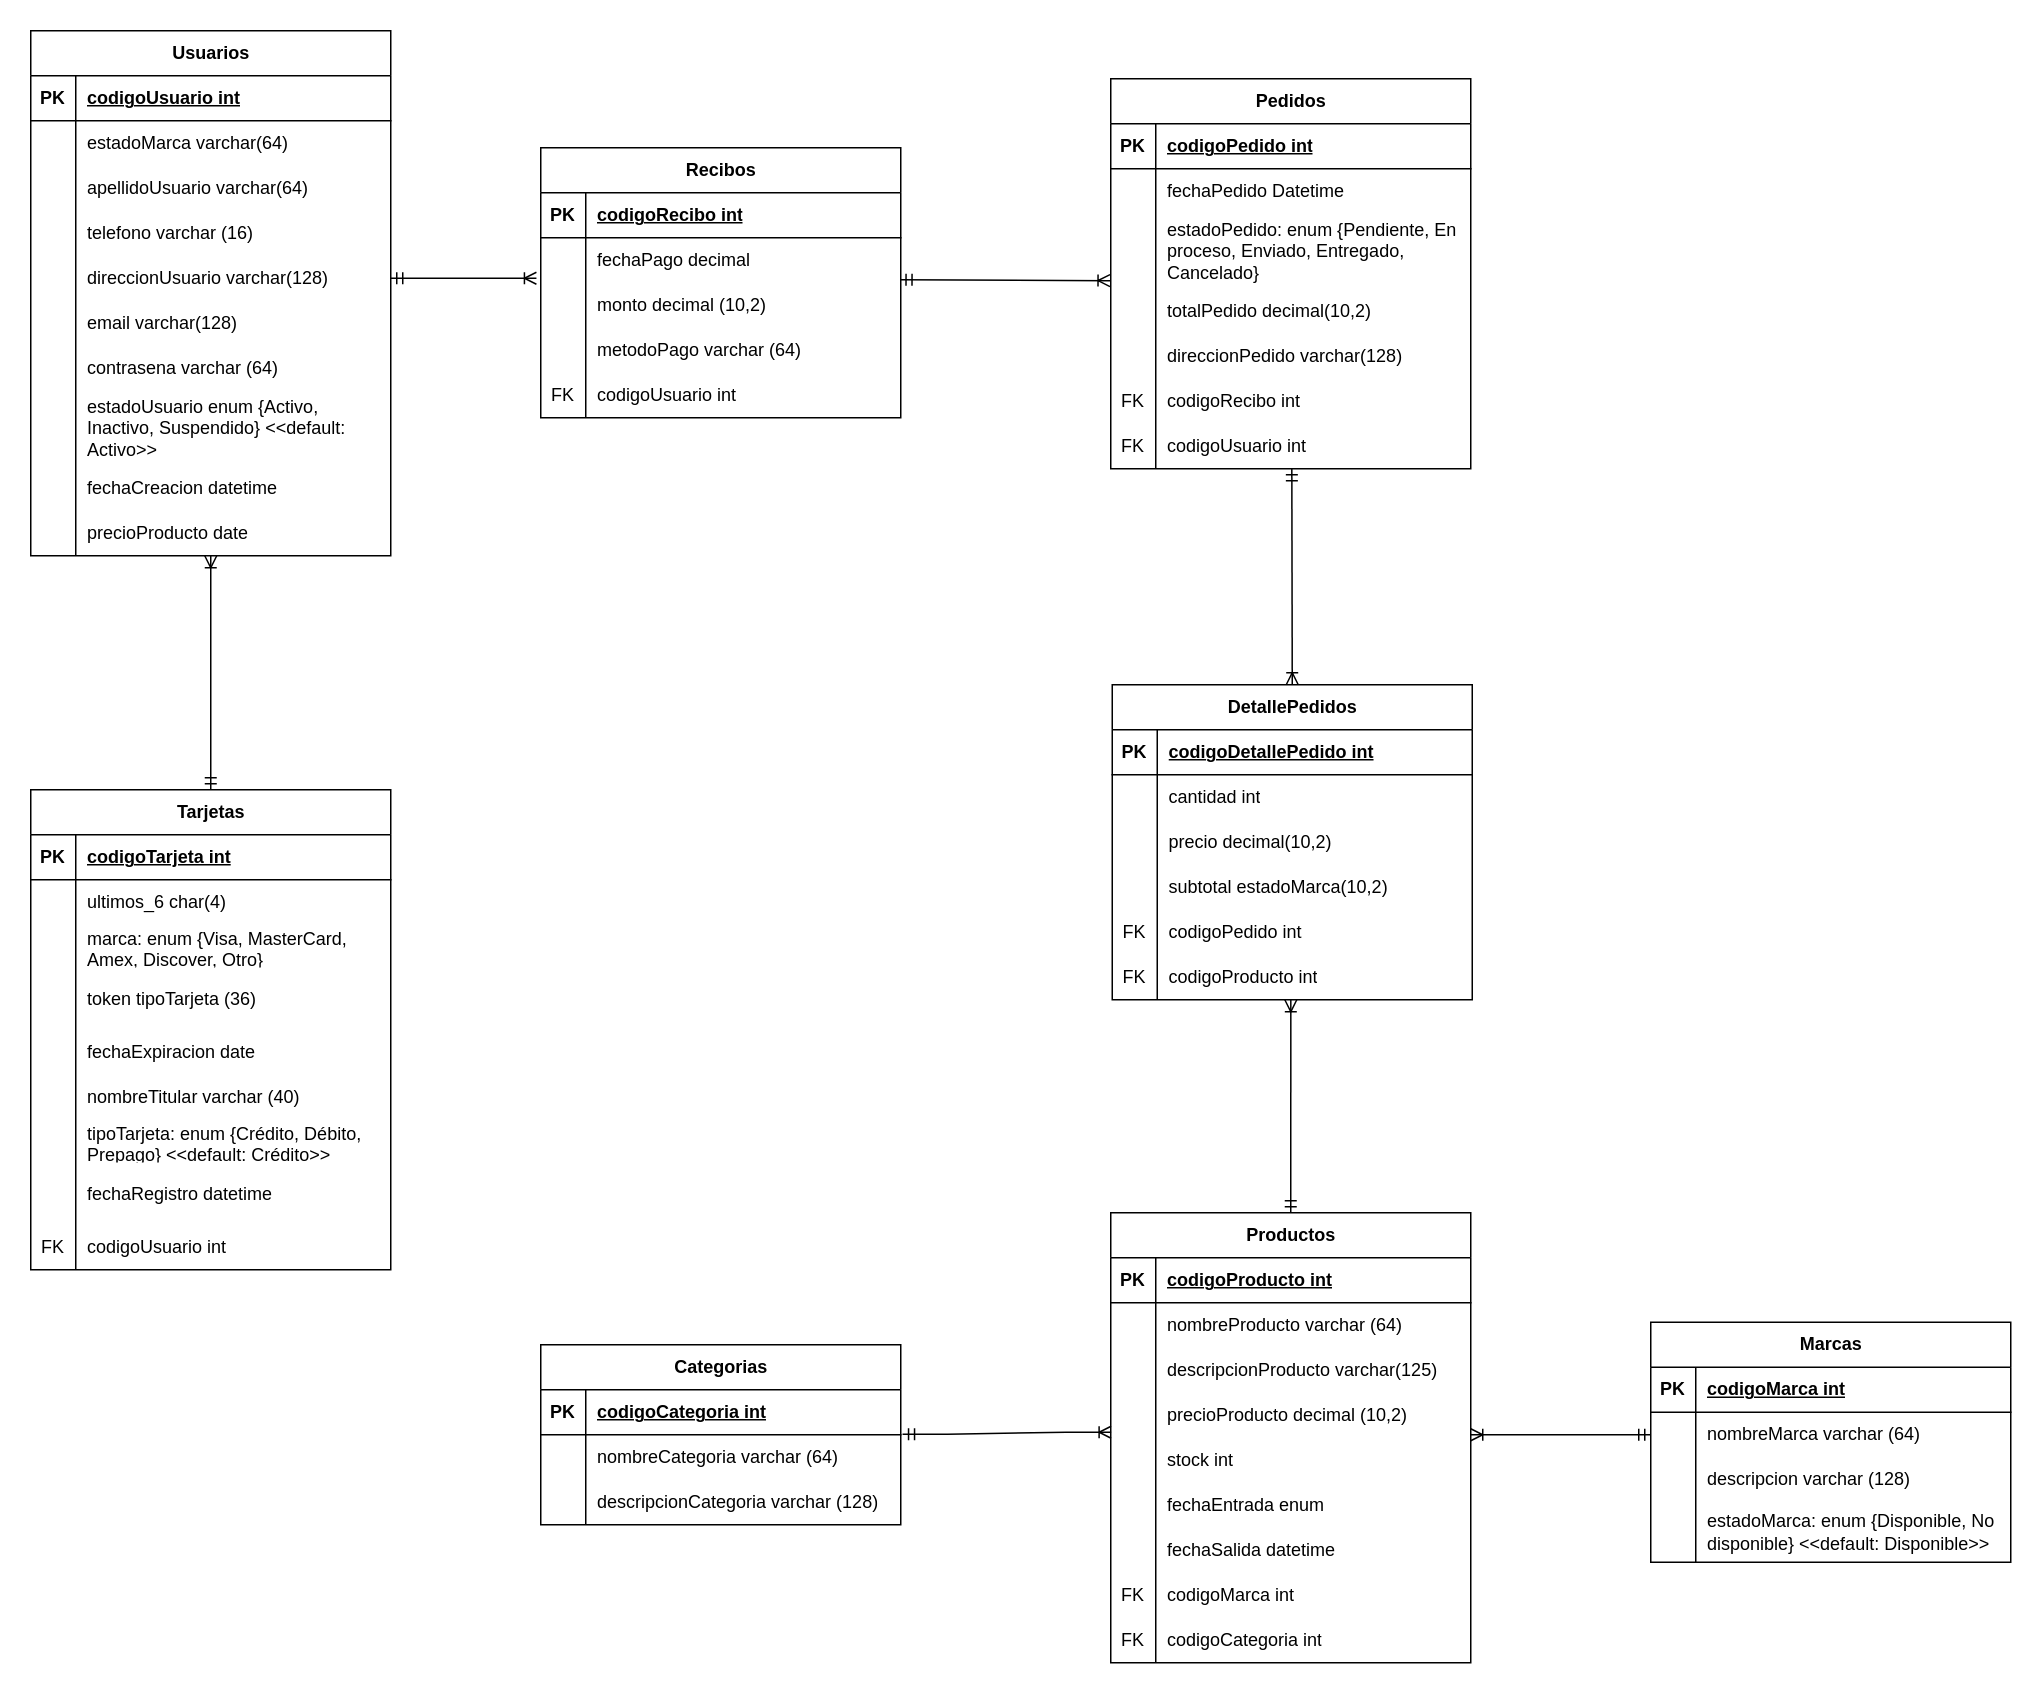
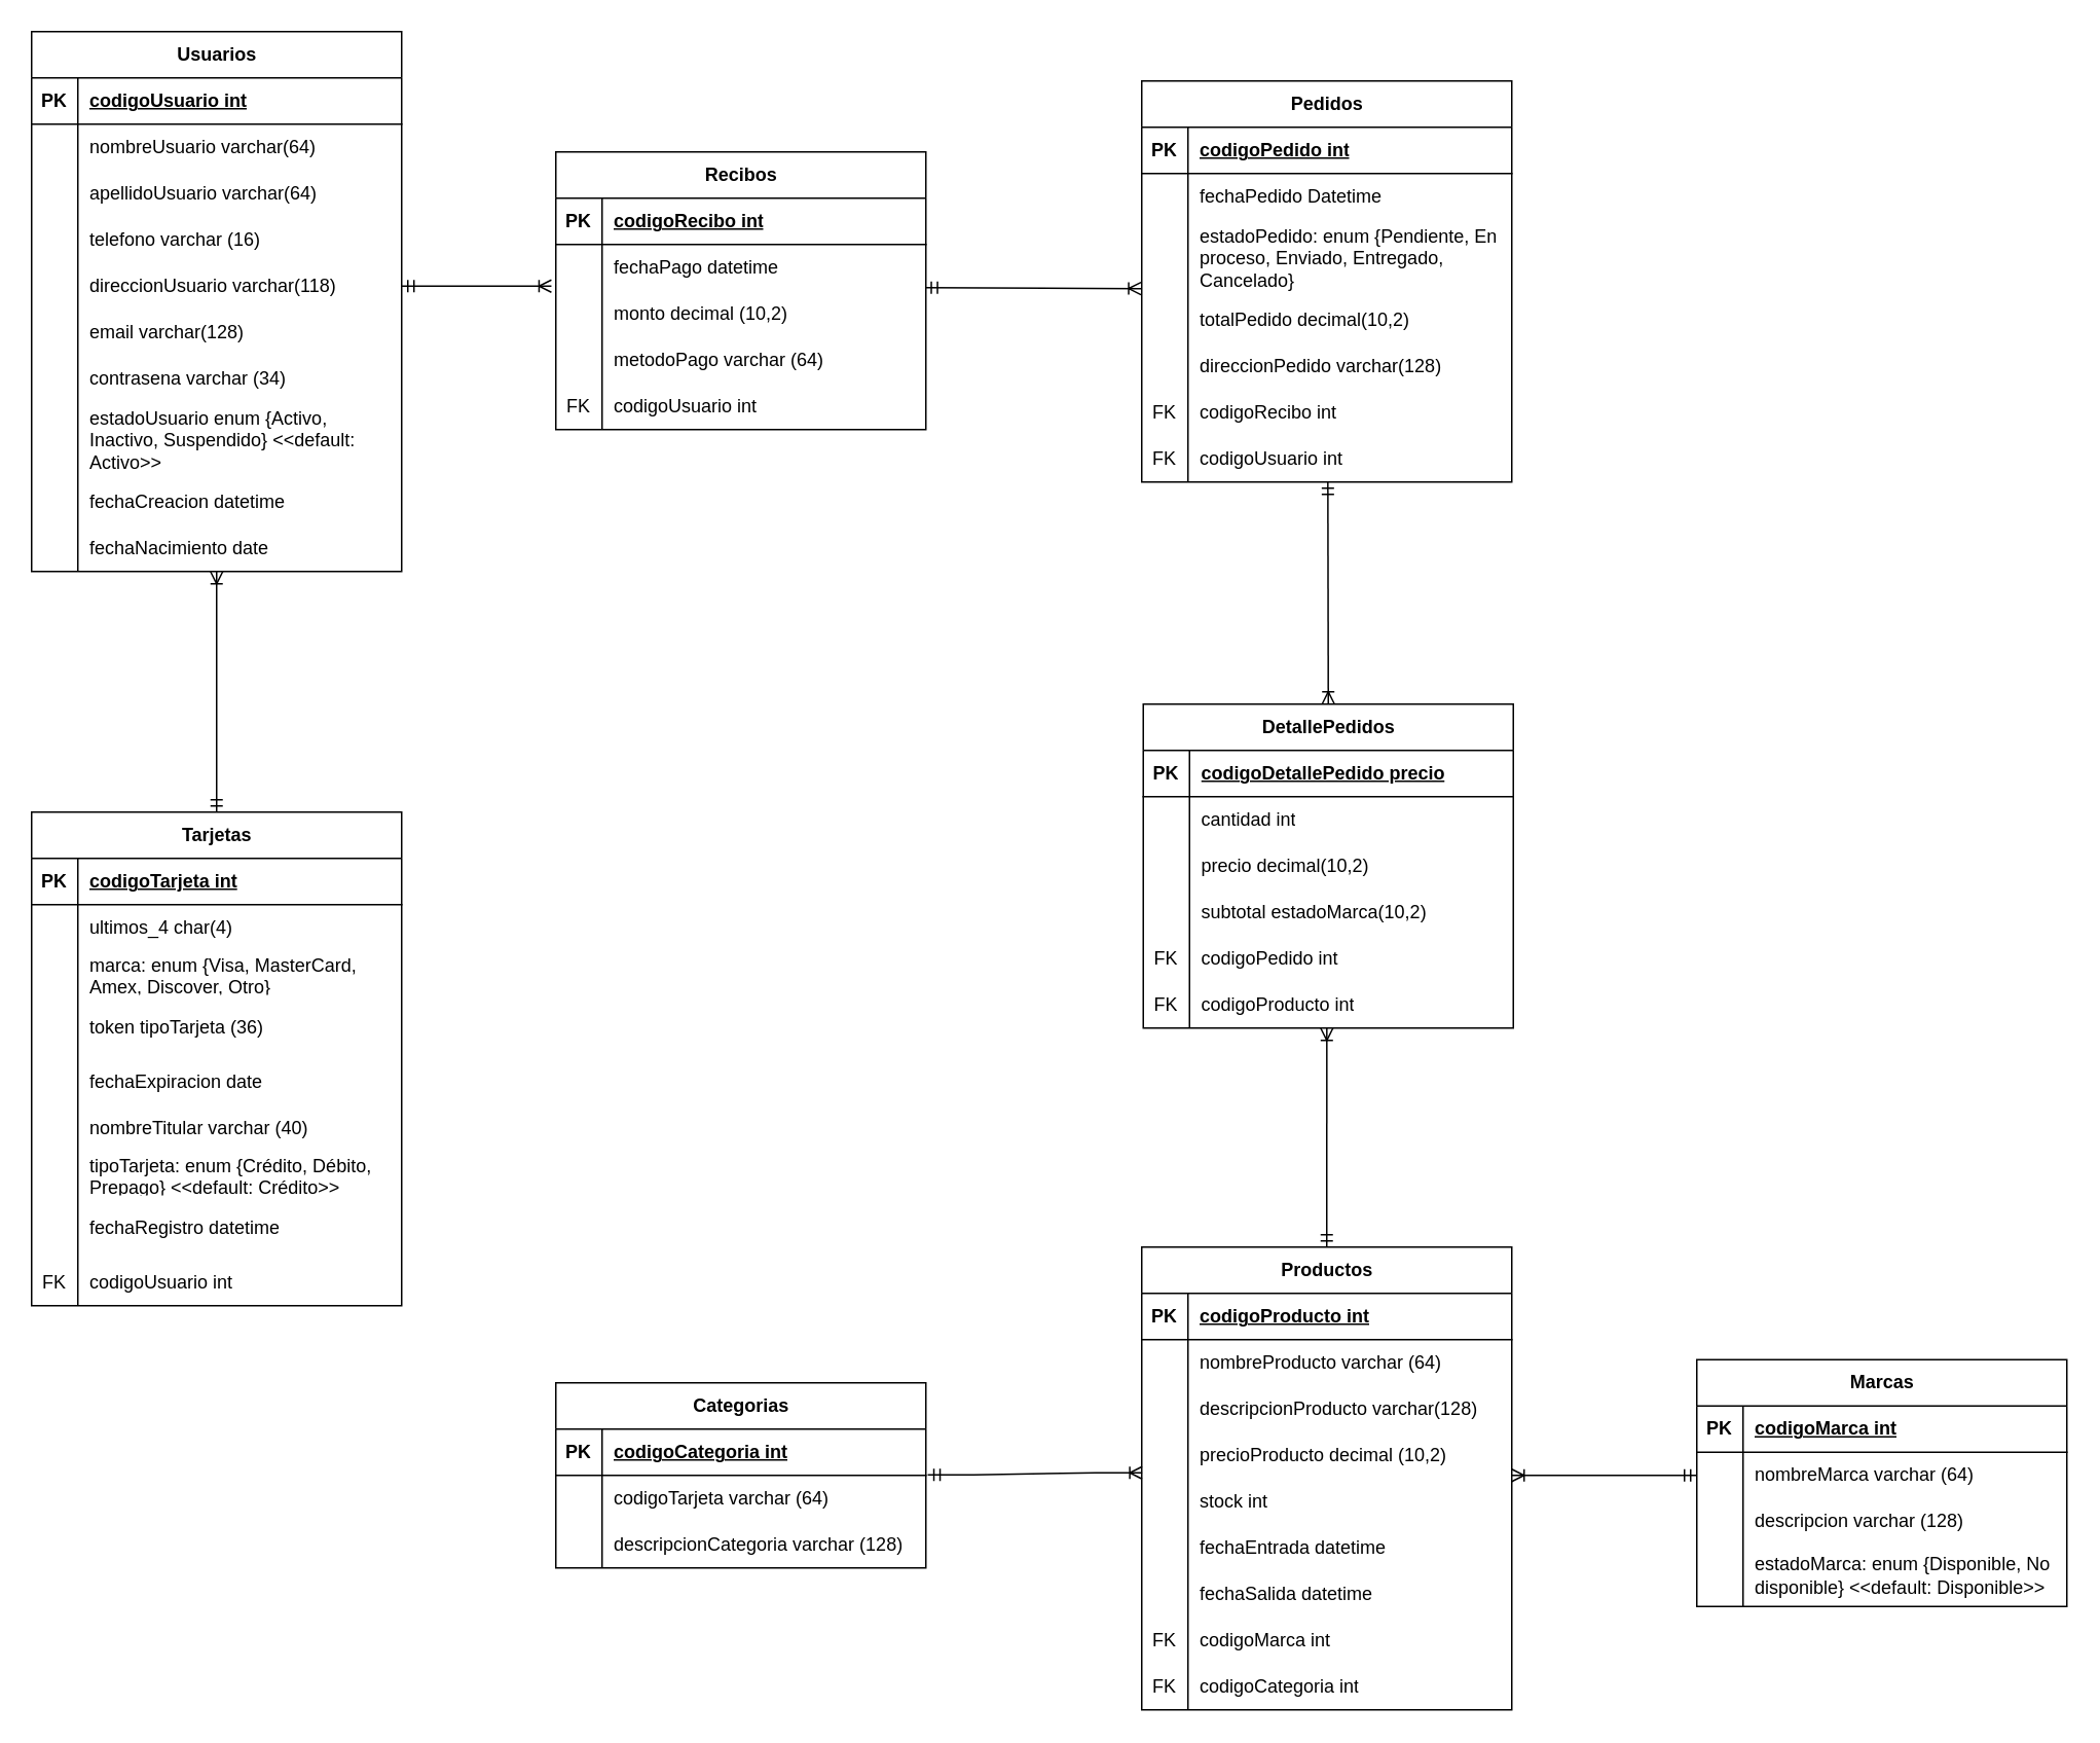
- <mxCell id="8" value="estadoMarca varchar(64)" style="shape=partialRectangle;connectable=0;fillColor=none;top=0;left=0;bottom=0;right=0;align=left;spacingLeft=6;overflow=hidden;whiteSpace=wrap;html=1;" parent="6" vertex="1"><mxGeometry x="30" width="210" height="30" as="geometry"><mxRectangle width="210" height="30" as="alternateBounds" /></mxGeometry></mxCell>
+ <mxCell id="8" value="nombreUsuario varchar(64)" style="shape=partialRectangle;connectable=0;fillColor=none;top=0;left=0;bottom=0;right=0;align=left;spacingLeft=6;overflow=hidden;whiteSpace=wrap;html=1;" parent="6" vertex="1"><mxGeometry x="30" width="210" height="30" as="geometry"><mxRectangle width="210" height="30" as="alternateBounds" /></mxGeometry></mxCell>
- <mxCell id="163" value="fechaPago decimal" style="shape=partialRectangle;connectable=0;fillColor=none;top=0;left=0;bottom=0;right=0;align=left;spacingLeft=6;overflow=hidden;whiteSpace=wrap;html=1;" parent="161" vertex="1"><mxGeometry x="30" width="210" height="30" as="geometry"><mxRectangle width="210" height="30" as="alternateBounds" /></mxGeometry></mxCell>
+ <mxCell id="163" value="fechaPago datetime" style="shape=partialRectangle;connectable=0;fillColor=none;top=0;left=0;bottom=0;right=0;align=left;spacingLeft=6;overflow=hidden;whiteSpace=wrap;html=1;" parent="161" vertex="1"><mxGeometry x="30" width="210" height="30" as="geometry"><mxRectangle width="210" height="30" as="alternateBounds" /></mxGeometry></mxCell>
- <mxCell id="17" value="direccionUsuario varchar(128)" style="shape=partialRectangle;connectable=0;fillColor=none;top=0;left=0;bottom=0;right=0;align=left;spacingLeft=6;overflow=hidden;whiteSpace=wrap;html=1;" parent="15" vertex="1"><mxGeometry x="30" width="210" height="30" as="geometry"><mxRectangle width="210" height="30" as="alternateBounds" /></mxGeometry></mxCell>
+ <mxCell id="17" value="direccionUsuario varchar(118)" style="shape=partialRectangle;connectable=0;fillColor=none;top=0;left=0;bottom=0;right=0;align=left;spacingLeft=6;overflow=hidden;whiteSpace=wrap;html=1;" parent="15" vertex="1"><mxGeometry x="30" width="210" height="30" as="geometry"><mxRectangle width="210" height="30" as="alternateBounds" /></mxGeometry></mxCell>
- <mxCell id="23" value="contrasena varchar (64)" style="shape=partialRectangle;connectable=0;fillColor=none;top=0;left=0;bottom=0;right=0;align=left;spacingLeft=6;overflow=hidden;whiteSpace=wrap;html=1;" parent="21" vertex="1"><mxGeometry x="30" width="210" height="30" as="geometry"><mxRectangle width="210" height="30" as="alternateBounds" /></mxGeometry></mxCell>
+ <mxCell id="23" value="contrasena varchar (34)" style="shape=partialRectangle;connectable=0;fillColor=none;top=0;left=0;bottom=0;right=0;align=left;spacingLeft=6;overflow=hidden;whiteSpace=wrap;html=1;" parent="21" vertex="1"><mxGeometry x="30" width="210" height="30" as="geometry"><mxRectangle width="210" height="30" as="alternateBounds" /></mxGeometry></mxCell>
- <mxCell id="32" value="precioProducto date" style="shape=partialRectangle;connectable=0;fillColor=none;top=0;left=0;bottom=0;right=0;align=left;spacingLeft=6;overflow=hidden;whiteSpace=wrap;html=1;" parent="30" vertex="1"><mxGeometry x="30" width="210" height="30" as="geometry"><mxRectangle width="210" height="30" as="alternateBounds" /></mxGeometry></mxCell>
+ <mxCell id="32" value="fechaNacimiento date" style="shape=partialRectangle;connectable=0;fillColor=none;top=0;left=0;bottom=0;right=0;align=left;spacingLeft=6;overflow=hidden;whiteSpace=wrap;html=1;" parent="30" vertex="1"><mxGeometry x="30" width="210" height="30" as="geometry"><mxRectangle width="210" height="30" as="alternateBounds" /></mxGeometry></mxCell>
- <mxCell id="68" value="codigoDetallePedido int" style="shape=partialRectangle;connectable=0;fillColor=none;top=0;left=0;bottom=0;right=0;align=left;spacingLeft=6;fontStyle=5;overflow=hidden;whiteSpace=wrap;html=1;" parent="66" vertex="1"><mxGeometry x="30" width="210" height="30" as="geometry"><mxRectangle width="210" height="30" as="alternateBounds" /></mxGeometry></mxCell>
+ <mxCell id="68" value="codigoDetallePedido precio" style="shape=partialRectangle;connectable=0;fillColor=none;top=0;left=0;bottom=0;right=0;align=left;spacingLeft=6;fontStyle=5;overflow=hidden;whiteSpace=wrap;html=1;" parent="66" vertex="1"><mxGeometry x="30" width="210" height="30" as="geometry"><mxRectangle width="210" height="30" as="alternateBounds" /></mxGeometry></mxCell>
- <mxCell id="135" value="ultimos_6 char(4)" style="shape=partialRectangle;connectable=0;fillColor=none;top=0;left=0;bottom=0;right=0;align=left;spacingLeft=6;overflow=hidden;whiteSpace=wrap;html=1;" parent="133" vertex="1"><mxGeometry x="30" width="210" height="30" as="geometry"><mxRectangle width="210" height="30" as="alternateBounds" /></mxGeometry></mxCell>
+ <mxCell id="135" value="ultimos_4 char(4)" style="shape=partialRectangle;connectable=0;fillColor=none;top=0;left=0;bottom=0;right=0;align=left;spacingLeft=6;overflow=hidden;whiteSpace=wrap;html=1;" parent="133" vertex="1"><mxGeometry x="30" width="210" height="30" as="geometry"><mxRectangle width="210" height="30" as="alternateBounds" /></mxGeometry></mxCell>
- <mxCell id="96" value="descripcionProducto varchar(125)" style="shape=partialRectangle;connectable=0;fillColor=none;top=0;left=0;bottom=0;right=0;align=left;spacingLeft=6;overflow=hidden;whiteSpace=wrap;html=1;" parent="94" vertex="1"><mxGeometry x="30" width="210" height="30" as="geometry"><mxRectangle width="210" height="30" as="alternateBounds" /></mxGeometry></mxCell>
+ <mxCell id="96" value="descripcionProducto varchar(128)" style="shape=partialRectangle;connectable=0;fillColor=none;top=0;left=0;bottom=0;right=0;align=left;spacingLeft=6;overflow=hidden;whiteSpace=wrap;html=1;" parent="94" vertex="1"><mxGeometry x="30" width="210" height="30" as="geometry"><mxRectangle width="210" height="30" as="alternateBounds" /></mxGeometry></mxCell>
- <mxCell id="39" value="nombreCategoria varchar (64)" style="shape=partialRectangle;connectable=0;fillColor=none;top=0;left=0;bottom=0;right=0;align=left;spacingLeft=6;overflow=hidden;whiteSpace=wrap;html=1;" parent="37" vertex="1"><mxGeometry x="30" width="210" height="30" as="geometry"><mxRectangle width="210" height="30" as="alternateBounds" /></mxGeometry></mxCell>
+ <mxCell id="39" value="codigoTarjeta varchar (64)" style="shape=partialRectangle;connectable=0;fillColor=none;top=0;left=0;bottom=0;right=0;align=left;spacingLeft=6;overflow=hidden;whiteSpace=wrap;html=1;" parent="37" vertex="1"><mxGeometry x="30" width="210" height="30" as="geometry"><mxRectangle width="210" height="30" as="alternateBounds" /></mxGeometry></mxCell>
- <mxCell id="105" value="fechaEntrada enum" style="shape=partialRectangle;connectable=0;fillColor=none;top=0;left=0;bottom=0;right=0;align=left;spacingLeft=6;overflow=hidden;whiteSpace=wrap;html=1;" parent="103" vertex="1"><mxGeometry x="30" width="210" height="30" as="geometry"><mxRectangle width="210" height="30" as="alternateBounds" /></mxGeometry></mxCell>
+ <mxCell id="105" value="fechaEntrada datetime" style="shape=partialRectangle;connectable=0;fillColor=none;top=0;left=0;bottom=0;right=0;align=left;spacingLeft=6;overflow=hidden;whiteSpace=wrap;html=1;" parent="103" vertex="1"><mxGeometry x="30" width="210" height="30" as="geometry"><mxRectangle width="210" height="30" as="alternateBounds" /></mxGeometry></mxCell>
